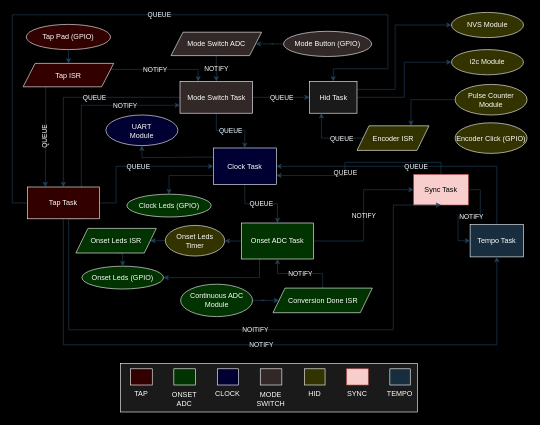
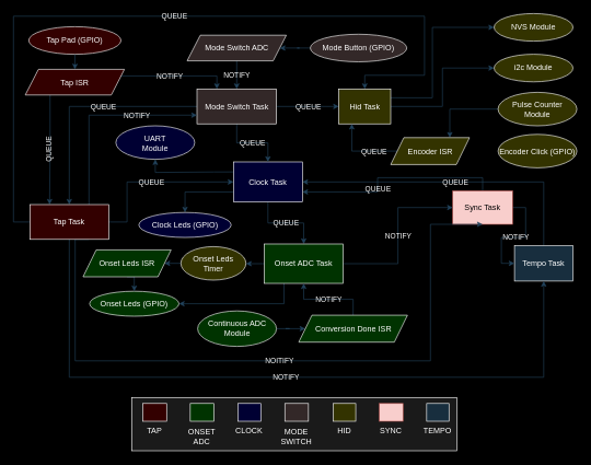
- <mxCell id="21" value="Hid Task" style="rounded=0;whiteSpace=wrap;html=1;labelBackgroundColor=none;fontColor=#FFFFFF;fillColor=#1a1a1a;strokeColor=#FFFFFF;" parent="1" vertex="1"><mxGeometry x="515.5" y="135" width="79" height="53" as="geometry" /></mxCell>
+ <mxCell id="21" value="Hid Task" style="rounded=0;whiteSpace=wrap;html=1;labelBackgroundColor=none;fontColor=#FFFFFF;fillColor=#333300;strokeColor=#FFFFFF;" parent="1" vertex="1"><mxGeometry x="515.5" y="135" width="79" height="53" as="geometry" /></mxCell>
- <mxCell id="40" value="Clock Leds (GPIO)" style="ellipse;whiteSpace=wrap;html=1;labelBackgroundColor=none;fontColor=#FFFFFF;fillColor=#003300;strokeColor=#FFFFFF;" parent="1" vertex="1"><mxGeometry x="211" y="323" width="140.5" height="38" as="geometry" /></mxCell>
+ <mxCell id="40" value="Clock Leds (GPIO)" style="ellipse;whiteSpace=wrap;html=1;labelBackgroundColor=none;fontColor=#FFFFFF;fillColor=#000033;strokeColor=#FFFFFF;" parent="1" vertex="1"><mxGeometry x="211" y="323" width="140.5" height="38" as="geometry" /></mxCell>
